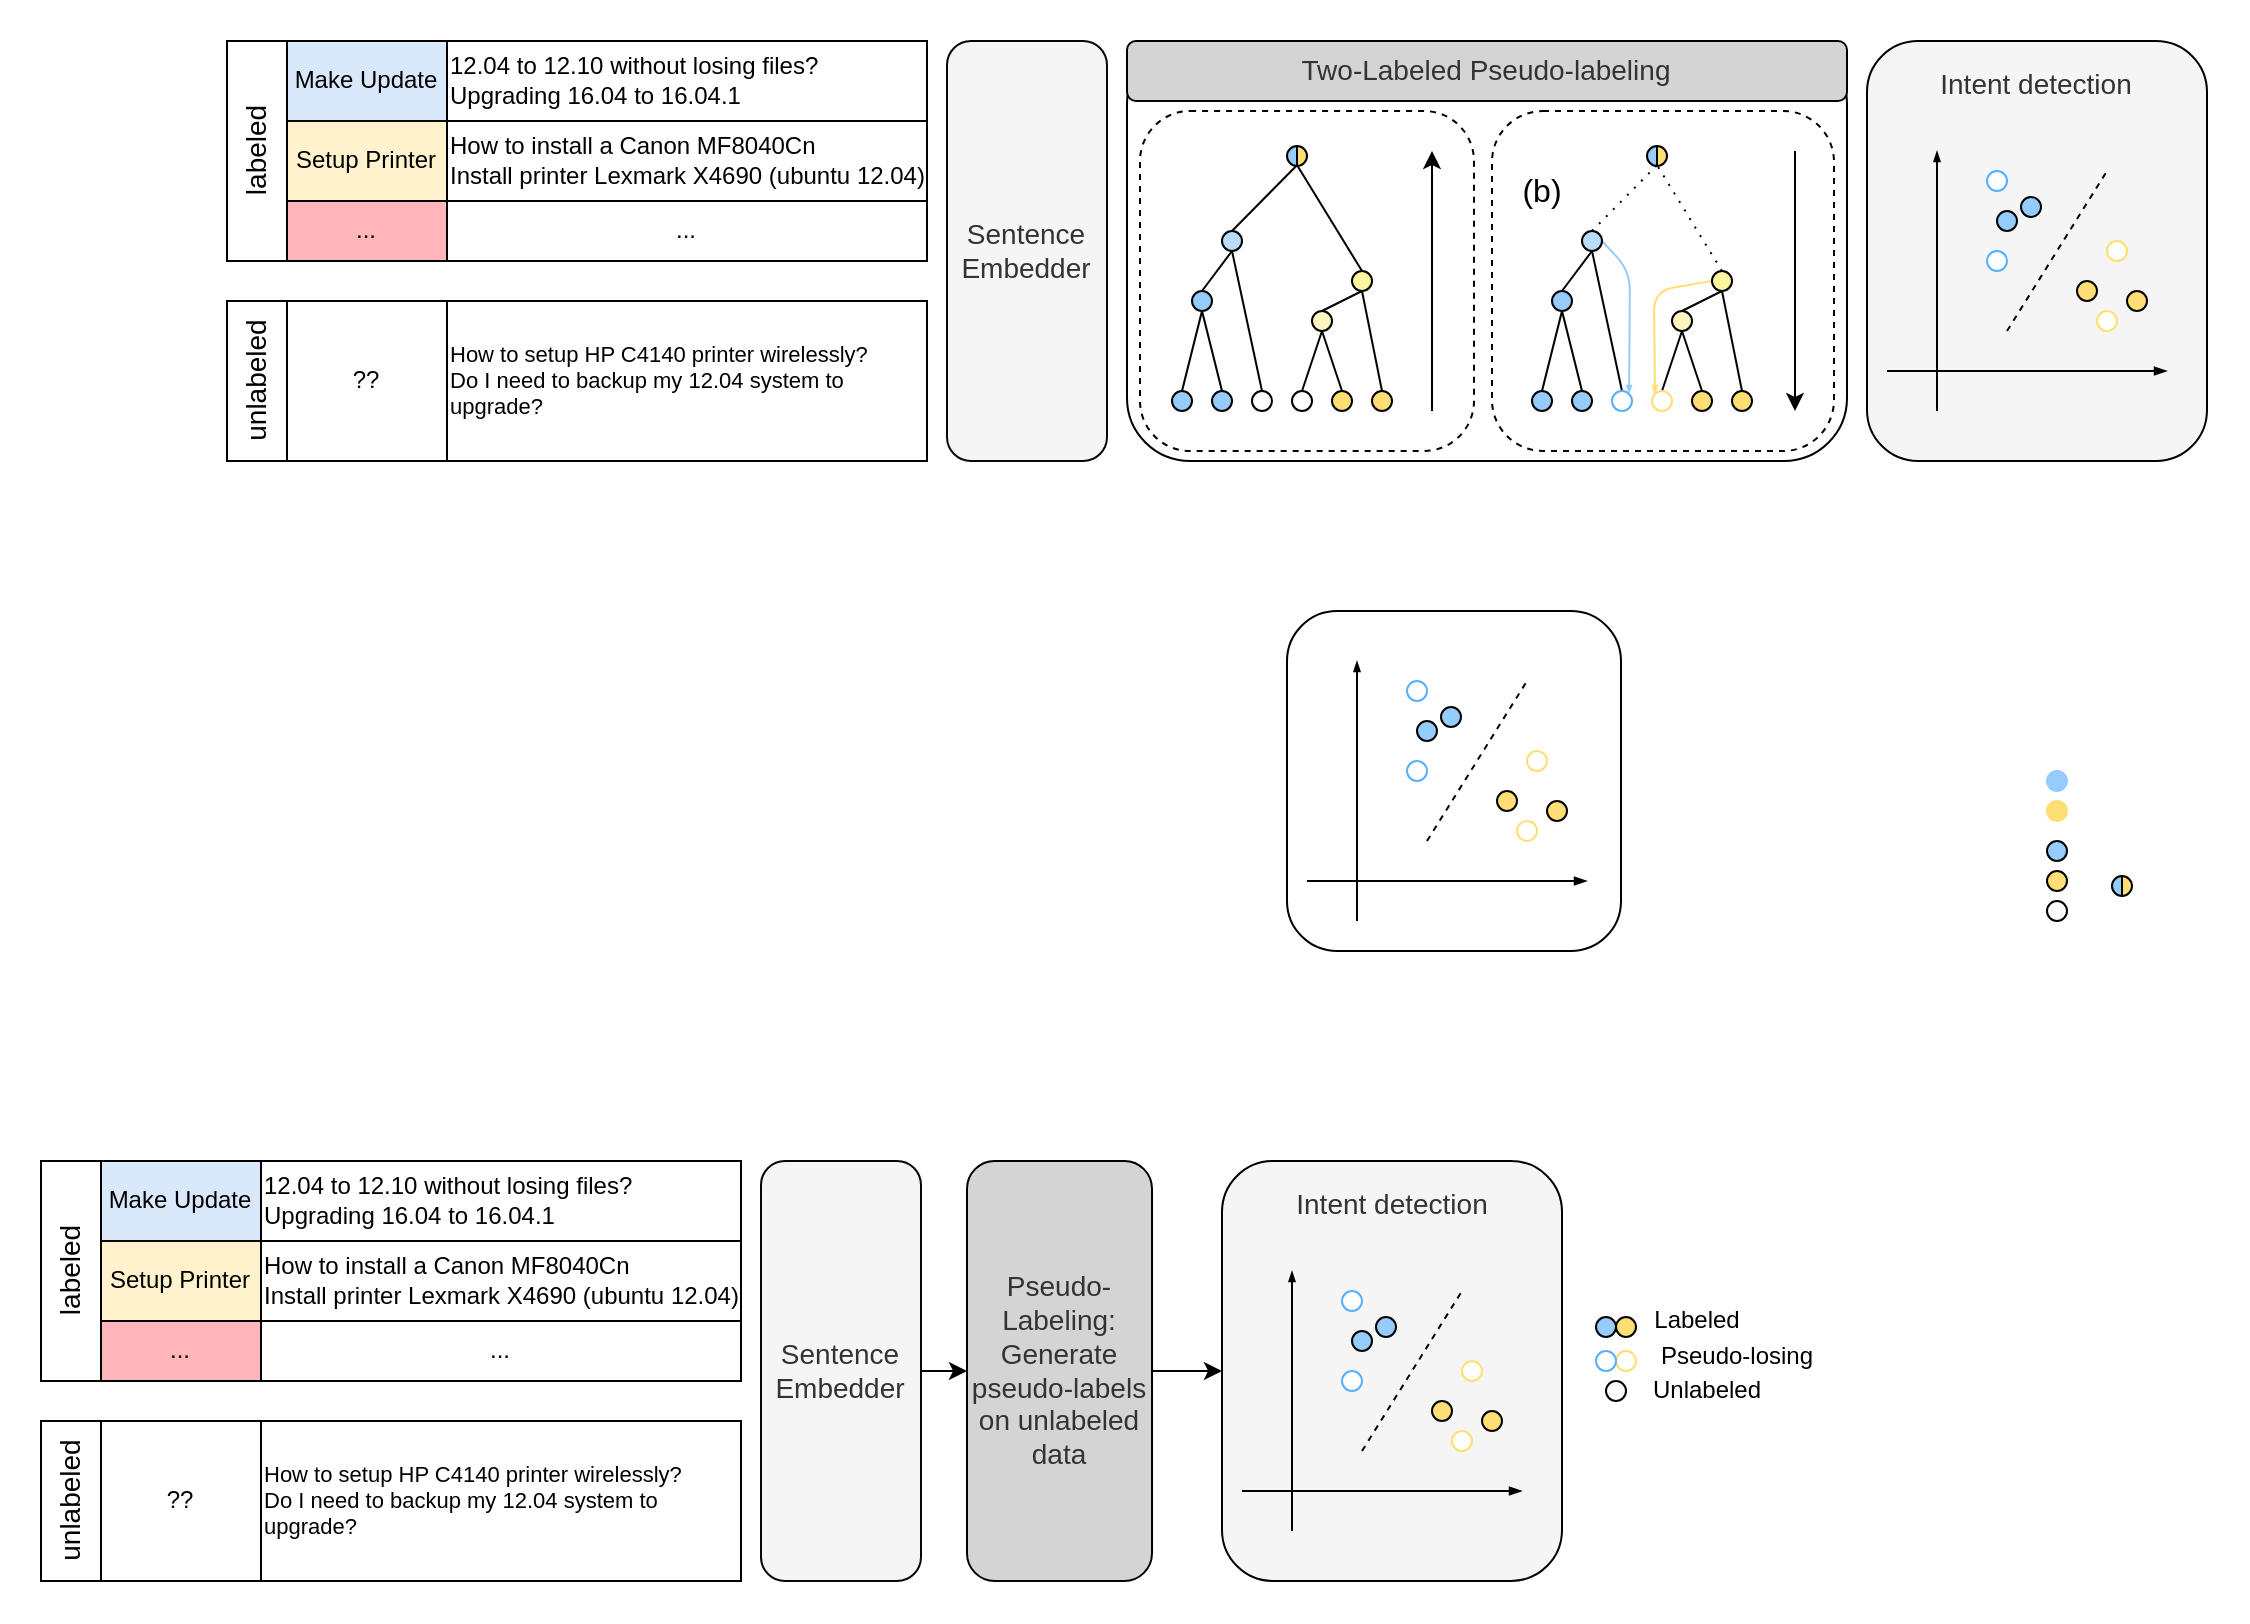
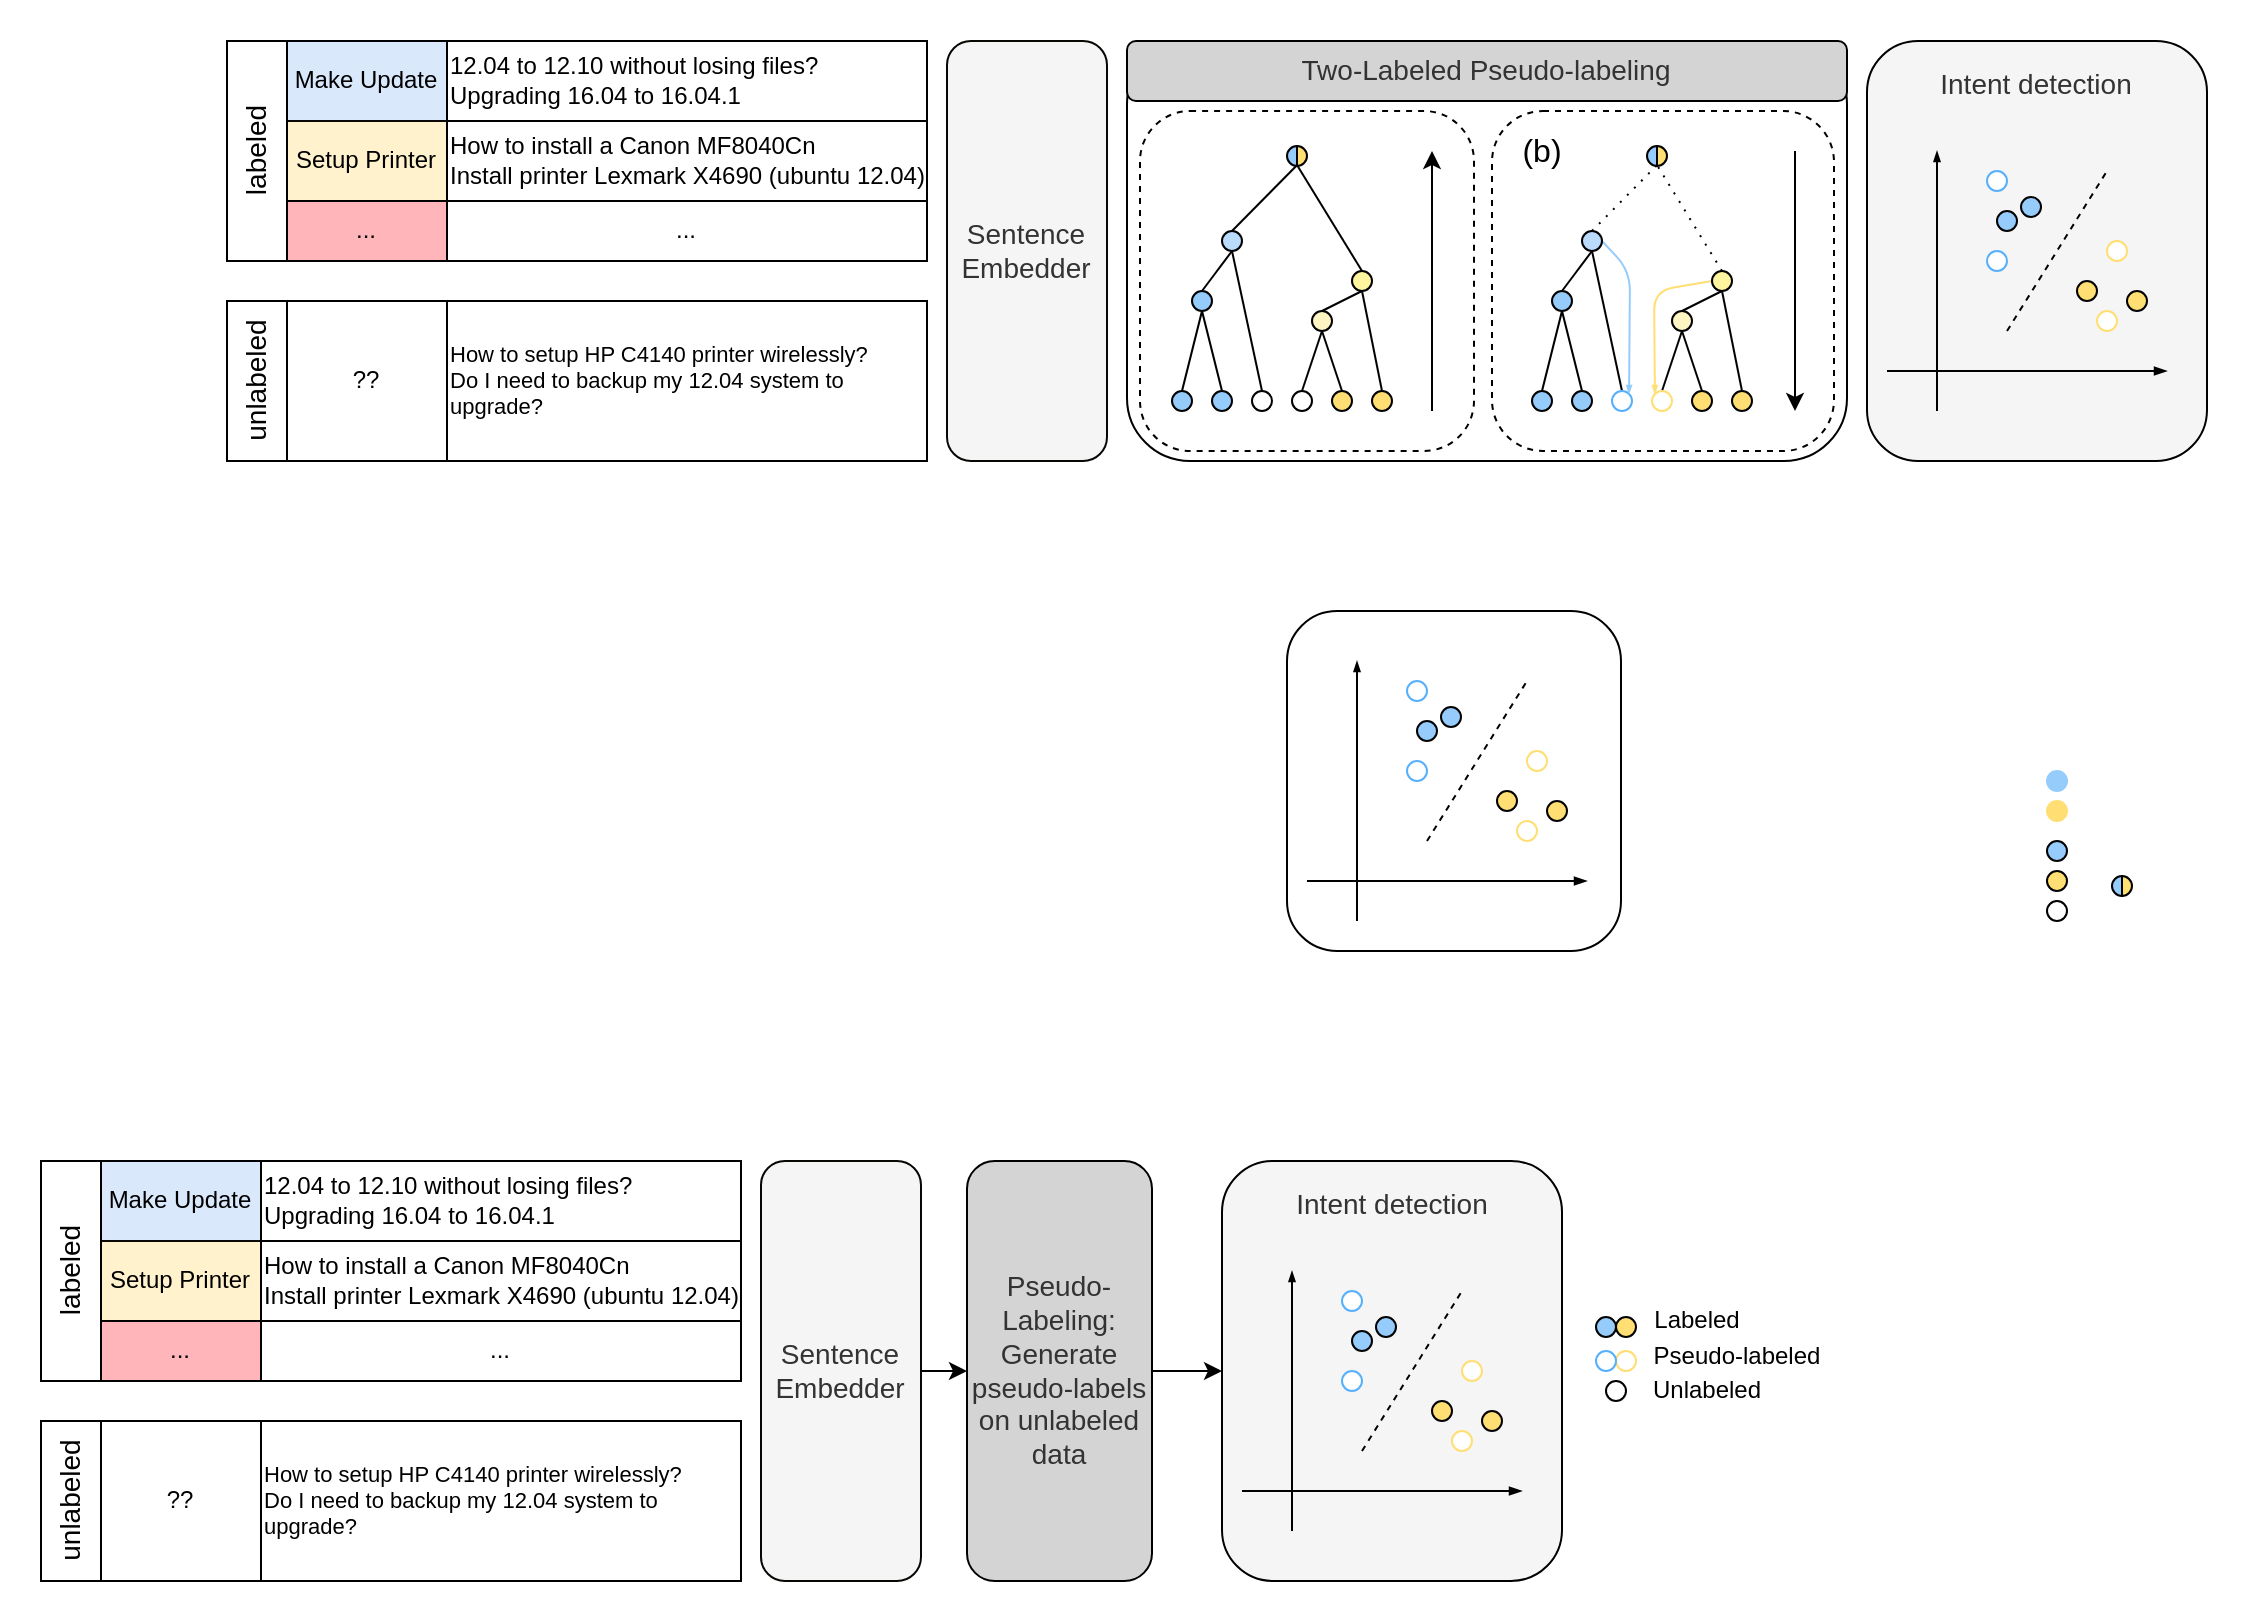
- <mxCell id="96" value="&lt;div style=&quot;font-size: 16px;&quot;&gt;(b)&lt;/div&gt;" style="text;html=1;strokeColor=none;fillColor=none;align=center;verticalAlign=middle;whiteSpace=wrap;rounded=0;fontSize=16;" parent="1" vertex="1"><mxGeometry x="750.5" y="85" width="40" height="20" as="geometry" /></mxCell>
+ <mxCell id="96" value="&lt;div style=&quot;font-size: 16px;&quot;&gt;(b)&lt;/div&gt;" style="text;html=1;strokeColor=none;fillColor=none;align=center;verticalAlign=middle;whiteSpace=wrap;rounded=0;fontSize=16;" parent="1" vertex="1"><mxGeometry x="750.5" y="65" width="40" height="20" as="geometry" /></mxCell>
- <mxCell id="133" value="Pseudo-losing" style="text;html=1;align=center;verticalAlign=middle;resizable=0;points=[];autosize=1;" vertex="1" parent="1"><mxGeometry x="817.5" y="668" width="100" height="20" as="geometry" /></mxCell>
+ <mxCell id="133" value="Pseudo-labeled" style="text;html=1;align=center;verticalAlign=middle;resizable=0;points=[];autosize=1;" vertex="1" parent="1"><mxGeometry x="817.5" y="668" width="100" height="20" as="geometry" /></mxCell>
